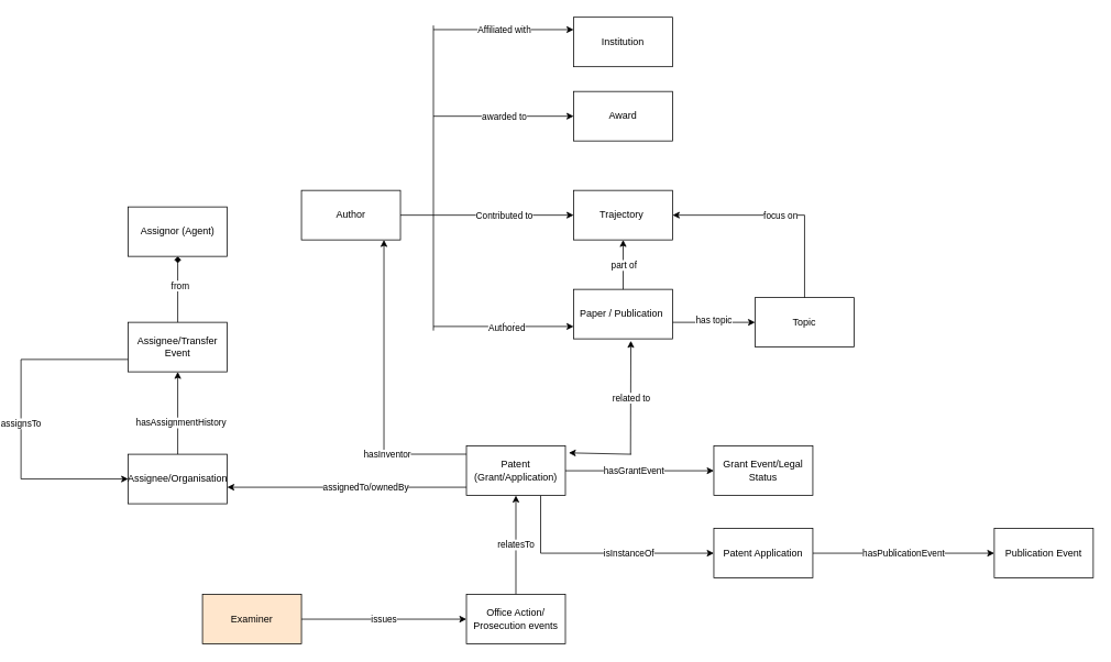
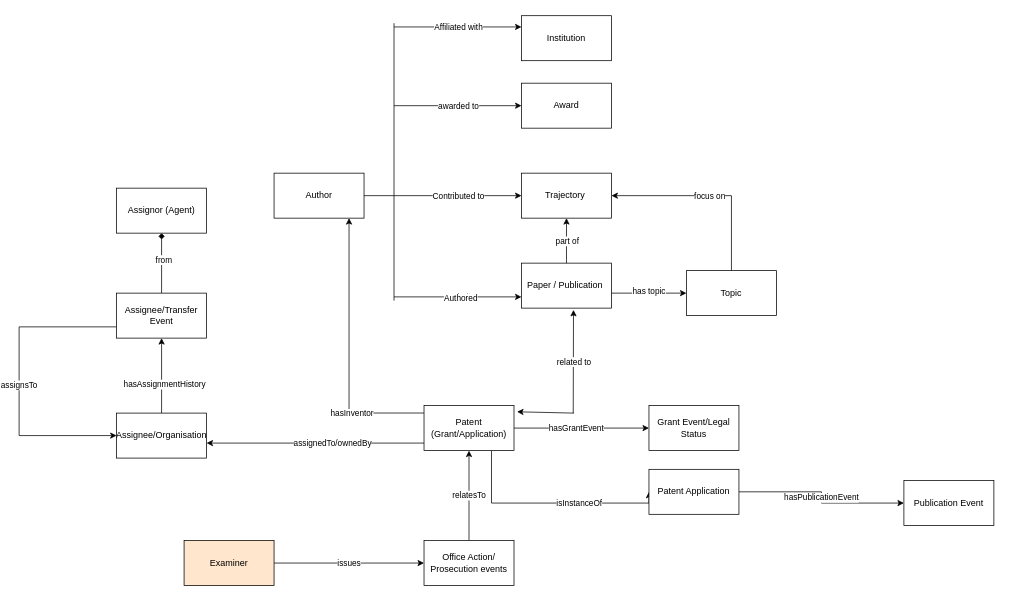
- <mxCell id="26" value="Patent Application" style="rounded=0;whiteSpace=wrap;html=1;" parent="1" vertex="1"><mxGeometry x="860" y="640" width="120" height="60" as="geometry" /></mxCell>
+ <mxCell id="26" value="Patent Application" style="rounded=0;whiteSpace=wrap;html=1;" parent="1" vertex="1"><mxGeometry x="860" y="625" width="120" height="60" as="geometry" /></mxCell>
